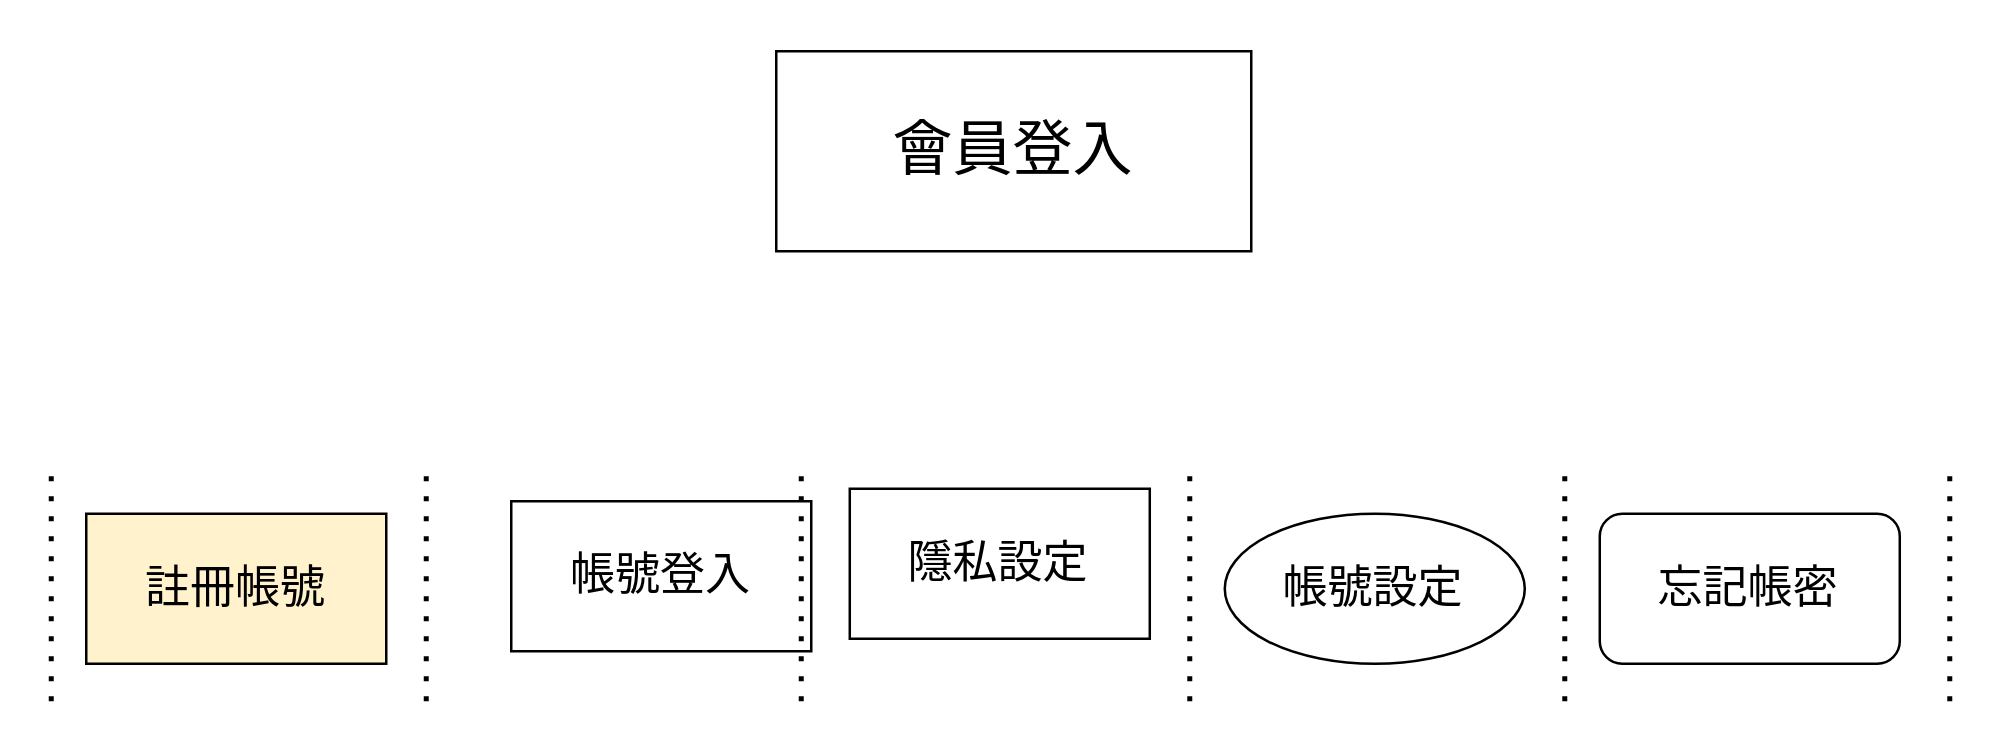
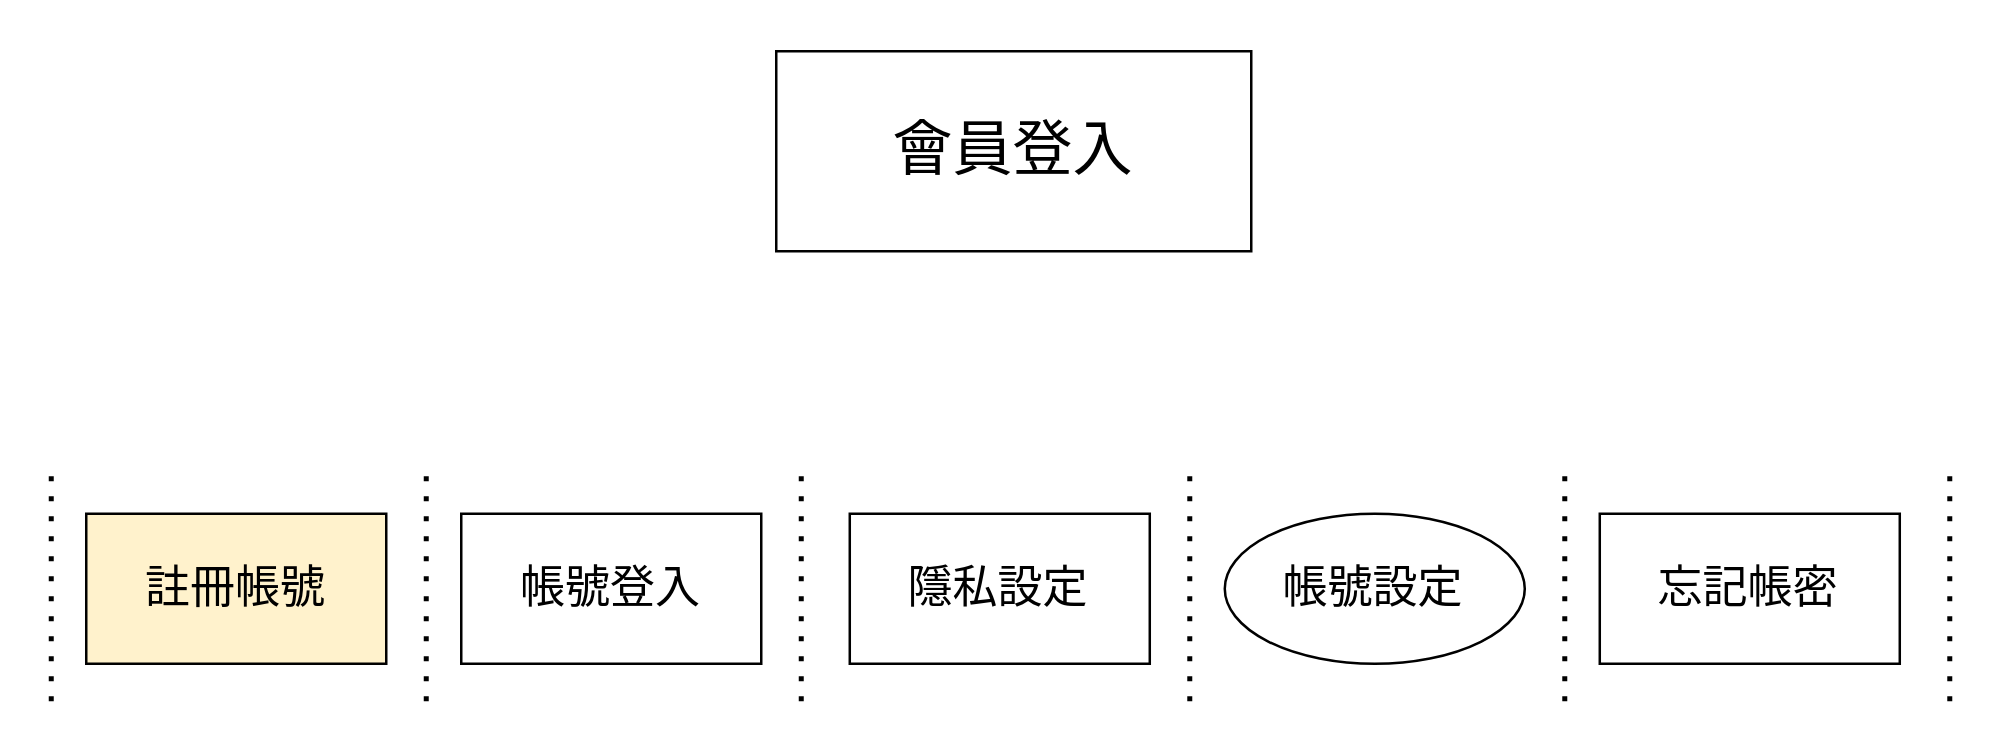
- <mxCell id="4" value="&lt;span style=&quot;font-size: 18px&quot;&gt;隱私設定&lt;/span&gt;" style="rounded=0;whiteSpace=wrap;html=1;" vertex="1" parent="1"><mxGeometry x="339.41" y="195" width="120" height="60" as="geometry" /></mxCell>
+ <mxCell id="4" value="&lt;span style=&quot;font-size: 18px&quot;&gt;隱私設定&lt;/span&gt;" style="rounded=0;whiteSpace=wrap;html=1;" vertex="1" parent="1"><mxGeometry x="339.41" y="205" width="120" height="60" as="geometry" /></mxCell>
- <mxCell id="3" value="&lt;font style=&quot;font-size: 18px&quot;&gt;帳號登入&lt;/font&gt;" style="rounded=0;whiteSpace=wrap;html=1;" vertex="1" parent="1"><mxGeometry x="204" y="200" width="120" height="60" as="geometry" /></mxCell>
+ <mxCell id="3" value="&lt;font style=&quot;font-size: 18px&quot;&gt;帳號登入&lt;/font&gt;" style="rounded=0;whiteSpace=wrap;html=1;" vertex="1" parent="1"><mxGeometry x="184" y="205" width="120" height="60" as="geometry" /></mxCell>
- <mxCell id="6" value="&lt;span style=&quot;font-size: 18px&quot;&gt;忘記帳密&lt;/span&gt;" style="whiteSpace=wrap;html=1;rounded=1;" vertex="1" parent="1"><mxGeometry x="639.41" y="205" width="120" height="60" as="geometry" /></mxCell>
+ <mxCell id="6" value="&lt;span style=&quot;font-size: 18px&quot;&gt;忘記帳密&lt;/span&gt;" style="rounded=0;whiteSpace=wrap;html=1;" vertex="1" parent="1"><mxGeometry x="639.41" y="205" width="120" height="60" as="geometry" /></mxCell>
